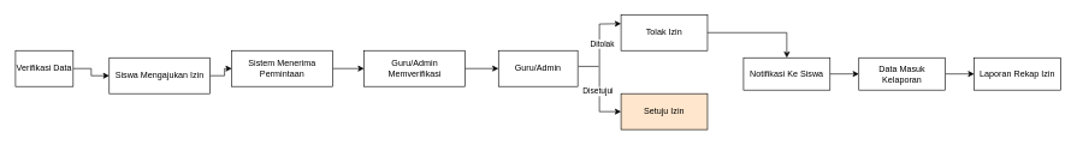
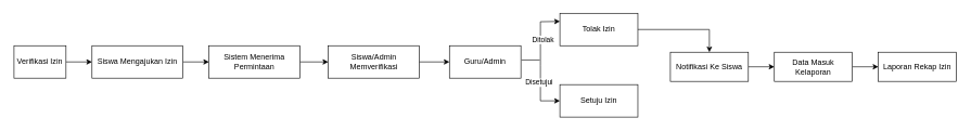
- <mxCell id="22" value="&lt;font style=&quot;vertical-align: inherit;&quot;&gt;&lt;font style=&quot;vertical-align: inherit;&quot;&gt;Verifikasi Data&lt;/font&gt;&lt;/font&gt;" style="rounded=0;whiteSpace=wrap;html=1;" vertex="1" parent="1"><mxGeometry x="20" y="70" width="80" height="50" as="geometry" /></mxCell>
+ <mxCell id="22" value="&lt;font style=&quot;vertical-align: inherit;&quot;&gt;&lt;font style=&quot;vertical-align: inherit;&quot;&gt;Verifikasi Izin&lt;/font&gt;&lt;/font&gt;" style="rounded=0;whiteSpace=wrap;html=1;" vertex="1" parent="1"><mxGeometry x="20" y="70" width="80" height="50" as="geometry" /></mxCell>
- <mxCell id="7" value="&lt;font style=&quot;vertical-align: inherit;&quot;&gt;&lt;font style=&quot;vertical-align: inherit;&quot;&gt;Guru/Admin Memverifikasi&lt;/font&gt;&lt;/font&gt;" style="rounded=0;whiteSpace=wrap;html=1;" vertex="1" parent="1"><mxGeometry x="503.5" y="70" width="140" height="50" as="geometry" /></mxCell>
+ <mxCell id="7" value="&lt;font style=&quot;vertical-align: inherit;&quot;&gt;&lt;font style=&quot;vertical-align: inherit;&quot;&gt;Siswa/Admin Memverifikasi&lt;/font&gt;&lt;/font&gt;" style="rounded=0;whiteSpace=wrap;html=1;" vertex="1" parent="1"><mxGeometry x="503.5" y="70" width="140" height="50" as="geometry" /></mxCell>
- <mxCell id="3" value="&lt;font style=&quot;vertical-align: inherit;&quot;&gt;&lt;font style=&quot;vertical-align: inherit;&quot;&gt;Siswa Mengajukan Izin&lt;/font&gt;&lt;/font&gt;" style="rounded=0;whiteSpace=wrap;html=1;" vertex="1" parent="1"><mxGeometry x="150" y="80" width="140" height="50" as="geometry" /></mxCell>
+ <mxCell id="3" value="&lt;font style=&quot;vertical-align: inherit;&quot;&gt;&lt;font style=&quot;vertical-align: inherit;&quot;&gt;Siswa Mengajukan Izin&lt;/font&gt;&lt;/font&gt;" style="rounded=0;whiteSpace=wrap;html=1;" vertex="1" parent="1"><mxGeometry x="140" y="70" width="140" height="50" as="geometry" /></mxCell>
- <mxCell id="10" value="&lt;font style=&quot;vertical-align: inherit;&quot;&gt;&lt;font style=&quot;vertical-align: inherit;&quot;&gt;Setuju Izin&lt;/font&gt;&lt;/font&gt;" style="rounded=0;whiteSpace=wrap;html=1;fillColor=#ffe6cc;" vertex="1" parent="1"><mxGeometry x="860" y="130" width="120" height="50" as="geometry" /></mxCell>
+ <mxCell id="10" value="&lt;font style=&quot;vertical-align: inherit;&quot;&gt;&lt;font style=&quot;vertical-align: inherit;&quot;&gt;Setuju Izin&lt;/font&gt;&lt;/font&gt;" style="rounded=0;whiteSpace=wrap;html=1;" vertex="1" parent="1"><mxGeometry x="860" y="130" width="120" height="50" as="geometry" /></mxCell>
